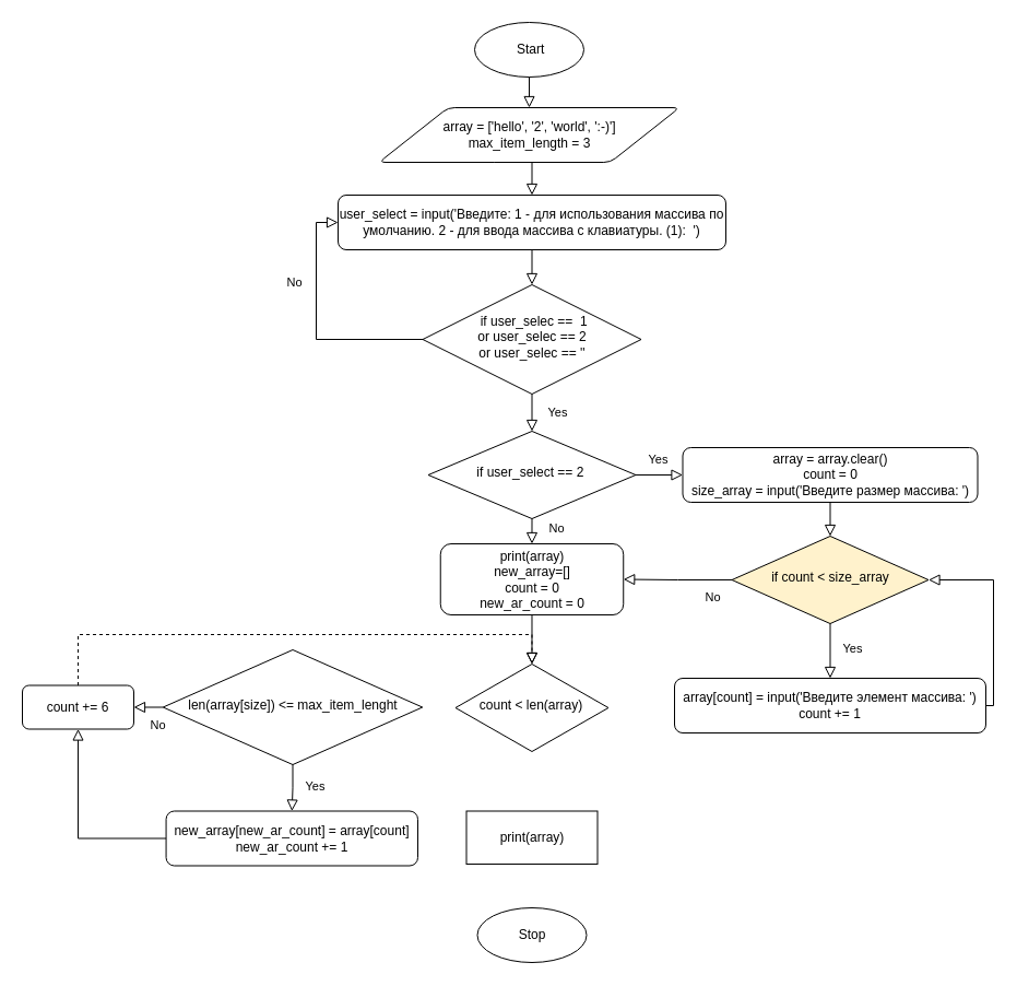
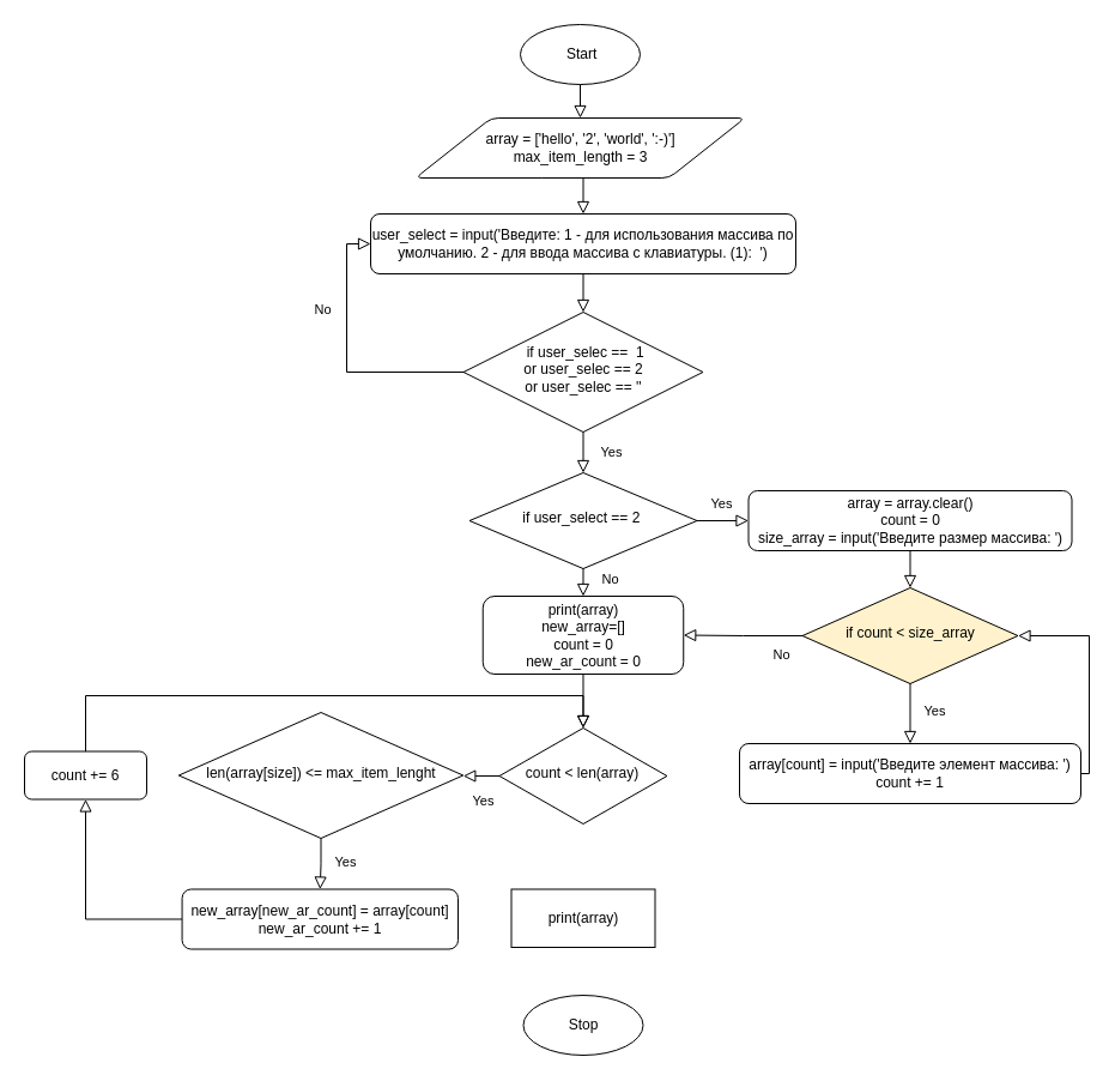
- <mxCell id="26" value="" style="rounded=0;html=1;jettySize=auto;orthogonalLoop=1;fontSize=11;endArrow=block;endFill=0;endSize=8;strokeWidth=1;shadow=0;labelBackgroundColor=none;edgeStyle=orthogonalEdgeStyle;exitX=0.5;exitY=0;exitDx=0;exitDy=0;entryX=0.5;entryY=0;entryDx=0;entryDy=0;dashed=1;" edge="1" parent="1" source="25" target="27"><mxGeometry relative="1" as="geometry"><mxPoint x="49" y="694.5" as="sourcePoint" /><mxPoint x="169" y="512" as="targetPoint" /><Array as="points"><mxPoint x="71" y="580" /><mxPoint x="487" y="580" /></Array></mxGeometry></mxCell>
+ <mxCell id="26" value="" style="rounded=0;html=1;jettySize=auto;orthogonalLoop=1;fontSize=11;endArrow=block;endFill=0;endSize=8;strokeWidth=1;shadow=0;labelBackgroundColor=none;edgeStyle=orthogonalEdgeStyle;exitX=0.5;exitY=0;exitDx=0;exitDy=0;entryX=0.5;entryY=0;entryDx=0;entryDy=0;" edge="1" parent="1" source="25" target="27"><mxGeometry relative="1" as="geometry"><mxPoint x="49" y="694.5" as="sourcePoint" /><mxPoint x="169" y="512" as="targetPoint" /><Array as="points"><mxPoint x="71" y="580" /><mxPoint x="487" y="580" /></Array></mxGeometry></mxCell>
- <mxCell id="24" value="No" style="rounded=0;html=1;jettySize=auto;orthogonalLoop=1;fontSize=11;endArrow=block;endFill=0;endSize=8;strokeWidth=1;shadow=0;labelBackgroundColor=none;edgeStyle=orthogonalEdgeStyle;exitX=0;exitY=0.5;exitDx=0;exitDy=0;entryX=1;entryY=0.5;entryDx=0;entryDy=0;" edge="1" parent="1" source="20" target="25"><mxGeometry x="-0.638" y="16" relative="1" as="geometry"><mxPoint as="offset" /><mxPoint x="162.5" y="581" as="sourcePoint" /><mxPoint x="115" y="646.5" as="targetPoint" /></mxGeometry></mxCell>
+ <mxCell id="28" value="Yes" style="edgeStyle=orthogonalEdgeStyle;rounded=0;html=1;jettySize=auto;orthogonalLoop=1;fontSize=11;endArrow=block;endFill=0;endSize=8;strokeWidth=1;shadow=0;labelBackgroundColor=none;exitX=0;exitY=0.5;exitDx=0;exitDy=0;entryX=1;entryY=0.5;entryDx=0;entryDy=0;" edge="1" parent="1" source="27" target="20"><mxGeometry x="-0.127" y="20" relative="1" as="geometry"><mxPoint y="1" as="offset" /><mxPoint x="338.5" y="712" as="sourcePoint" /><mxPoint x="342" y="762" as="targetPoint" /></mxGeometry></mxCell>
